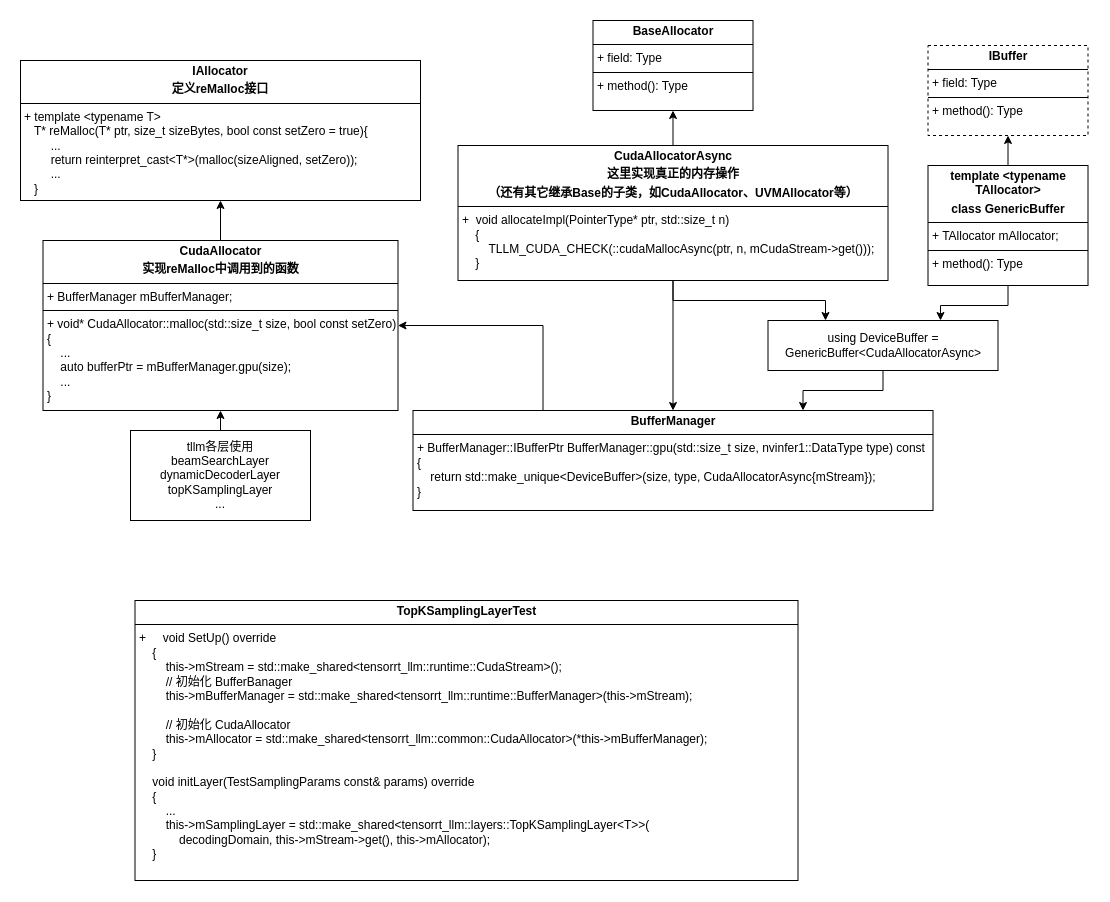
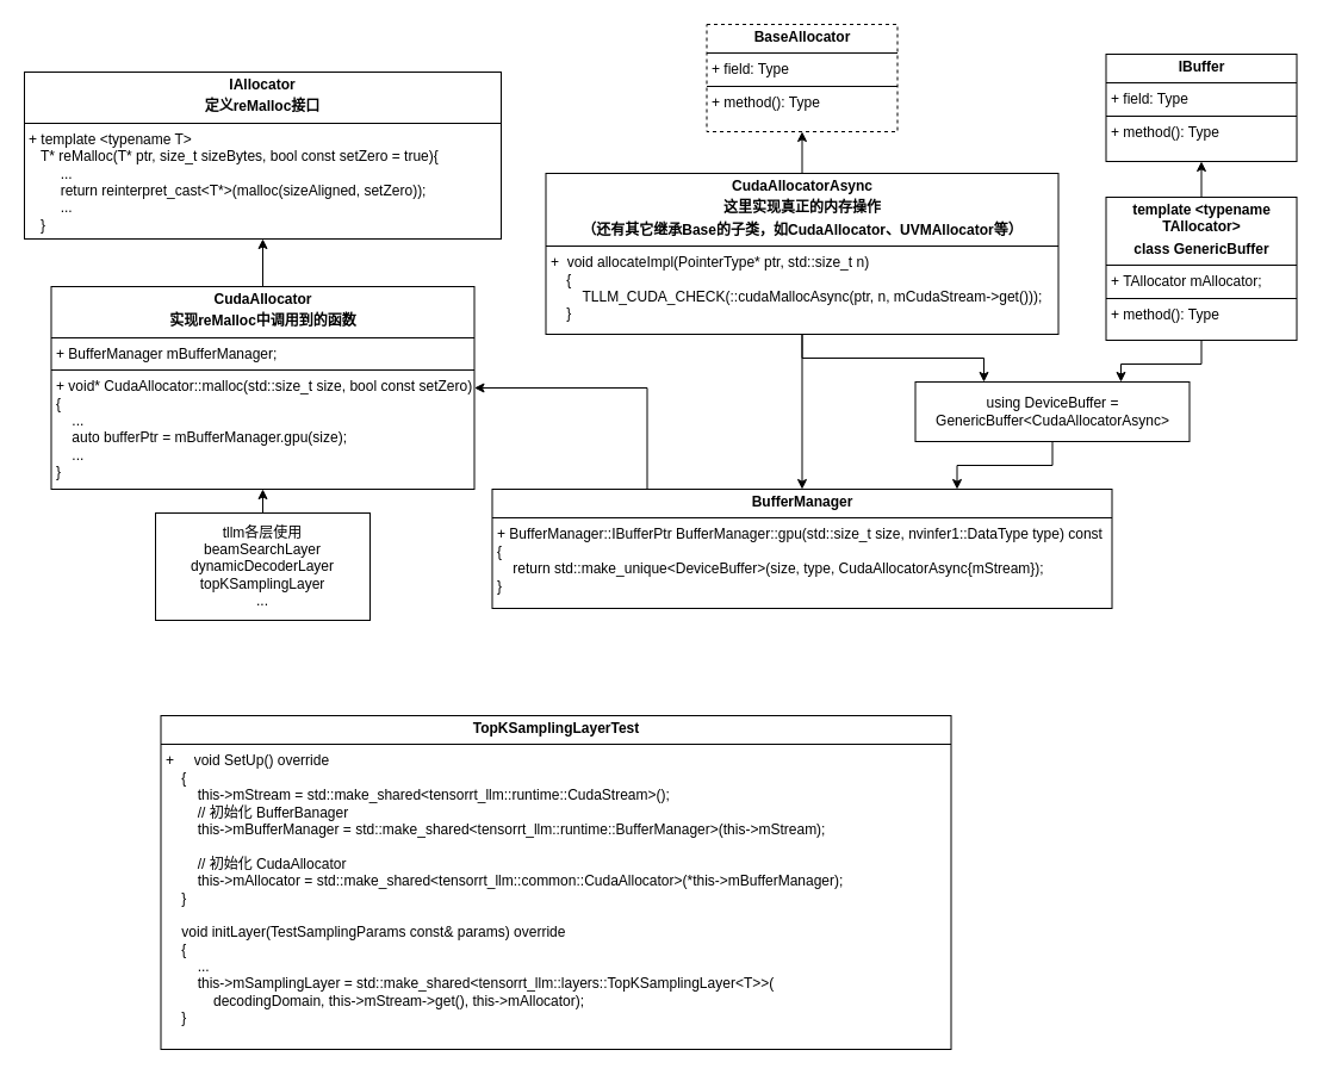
- <mxCell id="7" value="&lt;p style=&quot;margin:0px;margin-top:4px;text-align:center;&quot;&gt;&lt;b&gt;BaseAllocator&lt;/b&gt;&lt;/p&gt;&lt;hr size=&quot;1&quot; style=&quot;border-style:solid;&quot;&gt;&lt;p style=&quot;margin:0px;margin-left:4px;&quot;&gt;+ field: Type&lt;/p&gt;&lt;hr size=&quot;1&quot; style=&quot;border-style:solid;&quot;&gt;&lt;p style=&quot;margin:0px;margin-left:4px;&quot;&gt;+ method(): Type&lt;/p&gt;" style="verticalAlign=top;align=left;overflow=fill;html=1;whiteSpace=wrap;" vertex="1" parent="1"><mxGeometry x="592.5" y="20" width="160" height="90" as="geometry" /></mxCell>
+ <mxCell id="7" value="&lt;p style=&quot;margin:0px;margin-top:4px;text-align:center;&quot;&gt;&lt;b&gt;BaseAllocator&lt;/b&gt;&lt;/p&gt;&lt;hr size=&quot;1&quot; style=&quot;border-style:solid;&quot;&gt;&lt;p style=&quot;margin:0px;margin-left:4px;&quot;&gt;+ field: Type&lt;/p&gt;&lt;hr size=&quot;1&quot; style=&quot;border-style:solid;&quot;&gt;&lt;p style=&quot;margin:0px;margin-left:4px;&quot;&gt;+ method(): Type&lt;/p&gt;" style="verticalAlign=top;align=left;overflow=fill;html=1;whiteSpace=wrap;dashed=1;" vertex="1" parent="1"><mxGeometry x="592.5" y="20" width="160" height="90" as="geometry" /></mxCell>
- <mxCell id="12" value="&lt;p style=&quot;margin:0px;margin-top:4px;text-align:center;&quot;&gt;&lt;b&gt;IBuffer&lt;/b&gt;&lt;/p&gt;&lt;hr size=&quot;1&quot; style=&quot;border-style:solid;&quot;&gt;&lt;p style=&quot;margin:0px;margin-left:4px;&quot;&gt;+ field: Type&lt;/p&gt;&lt;hr size=&quot;1&quot; style=&quot;border-style:solid;&quot;&gt;&lt;p style=&quot;margin:0px;margin-left:4px;&quot;&gt;+ method(): Type&lt;/p&gt;" style="verticalAlign=top;align=left;overflow=fill;html=1;whiteSpace=wrap;dashed=1;" vertex="1" parent="1"><mxGeometry x="927.5" y="45" width="160" height="90" as="geometry" /></mxCell>
+ <mxCell id="12" value="&lt;p style=&quot;margin:0px;margin-top:4px;text-align:center;&quot;&gt;&lt;b&gt;IBuffer&lt;/b&gt;&lt;/p&gt;&lt;hr size=&quot;1&quot; style=&quot;border-style:solid;&quot;&gt;&lt;p style=&quot;margin:0px;margin-left:4px;&quot;&gt;+ field: Type&lt;/p&gt;&lt;hr size=&quot;1&quot; style=&quot;border-style:solid;&quot;&gt;&lt;p style=&quot;margin:0px;margin-left:4px;&quot;&gt;+ method(): Type&lt;/p&gt;" style="verticalAlign=top;align=left;overflow=fill;html=1;whiteSpace=wrap;" vertex="1" parent="1"><mxGeometry x="927.5" y="45" width="160" height="90" as="geometry" /></mxCell>
